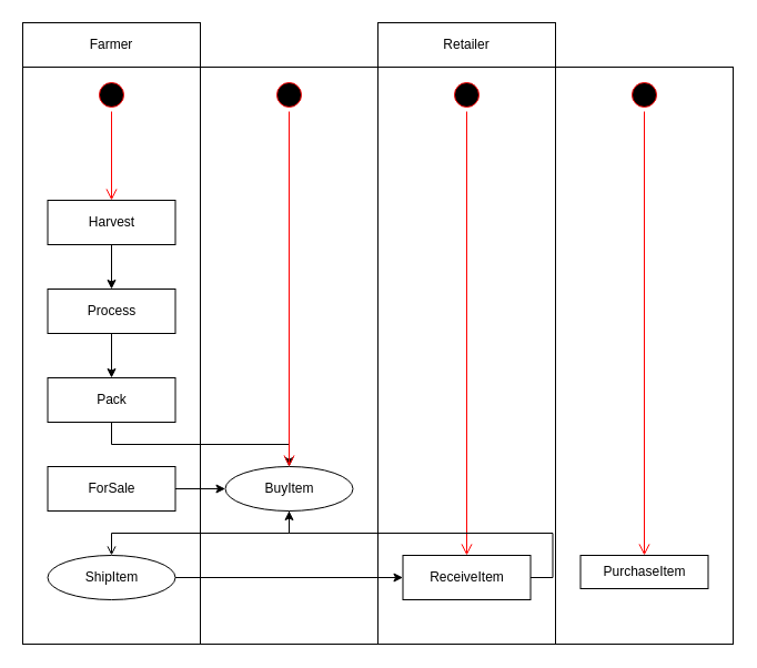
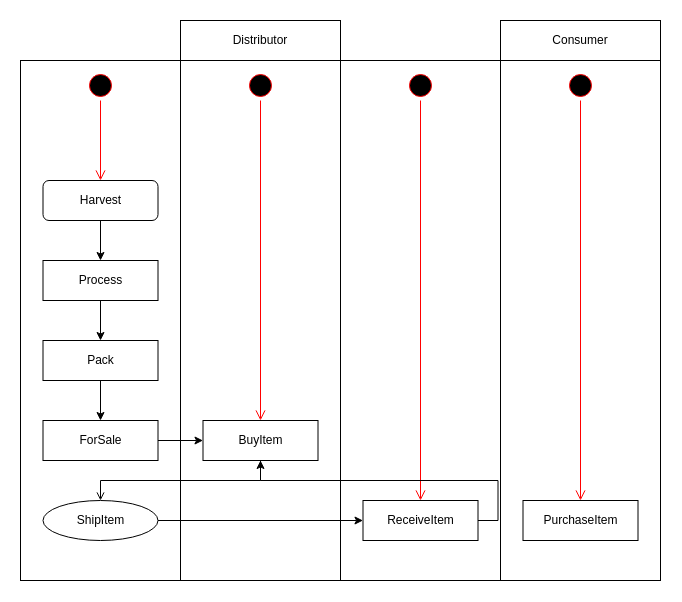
- <mxCell id="6" value="Farmer" style="rounded=0;whiteSpace=wrap;html=1;" parent="1" vertex="1"><mxGeometry x="20" y="20" width="160" height="40" as="geometry" /></mxCell>
+ <mxCell id="7" value="Distributor" style="rounded=0;whiteSpace=wrap;html=1;" parent="1" vertex="1"><mxGeometry x="180" y="20" width="160" height="40" as="geometry" /></mxCell>
- <mxCell id="8" value="Retailer" style="rounded=0;whiteSpace=wrap;html=1;" parent="1" vertex="1"><mxGeometry x="340" y="20" width="160" height="40" as="geometry" /></mxCell>
+ <mxCell id="9" value="Consumer" style="rounded=0;whiteSpace=wrap;html=1;" parent="1" vertex="1"><mxGeometry x="500" y="20" width="160" height="40" as="geometry" /></mxCell>
- <mxCell id="13" value="Harvest" style="html=1;" parent="1" vertex="1"><mxGeometry x="42.5" y="180" width="115" height="40" as="geometry" /></mxCell>
+ <mxCell id="13" value="Harvest" style="html=1;rounded=1;" parent="1" vertex="1"><mxGeometry x="42.5" y="180" width="115" height="40" as="geometry" /></mxCell>
- <mxCell id="16" style="edgeStyle=orthogonalEdgeStyle;rounded=0;orthogonalLoop=1;jettySize=auto;html=1;exitX=0.5;exitY=1;exitDx=0;exitDy=0;" parent="1" source="17" target="23" edge="1"><mxGeometry relative="1" as="geometry" /></mxCell>
+ <mxCell id="16" style="edgeStyle=orthogonalEdgeStyle;rounded=0;orthogonalLoop=1;jettySize=auto;html=1;exitX=0.5;exitY=1;exitDx=0;exitDy=0;entryX=0.5;entryY=0;entryDx=0;entryDy=0;" parent="1" source="17" target="19" edge="1"><mxGeometry relative="1" as="geometry" /></mxCell>
- <mxCell id="23" value="BuyItem" style="ellipse;html=1;" parent="1" vertex="1"><mxGeometry x="202.5" y="420" width="115" height="40" as="geometry" /></mxCell>
+ <mxCell id="23" value="BuyItem" style="html=1;" parent="1" vertex="1"><mxGeometry x="202.5" y="420" width="115" height="40" as="geometry" /></mxCell>
- <mxCell id="32" value="PurchaseItem" style="html=1;" parent="1" vertex="1"><mxGeometry x="522.5" y="500" width="115" height="30" as="geometry" /></mxCell>
+ <mxCell id="32" value="PurchaseItem" style="html=1;" parent="1" vertex="1"><mxGeometry x="522.5" y="500" width="115" height="40" as="geometry" /></mxCell>
